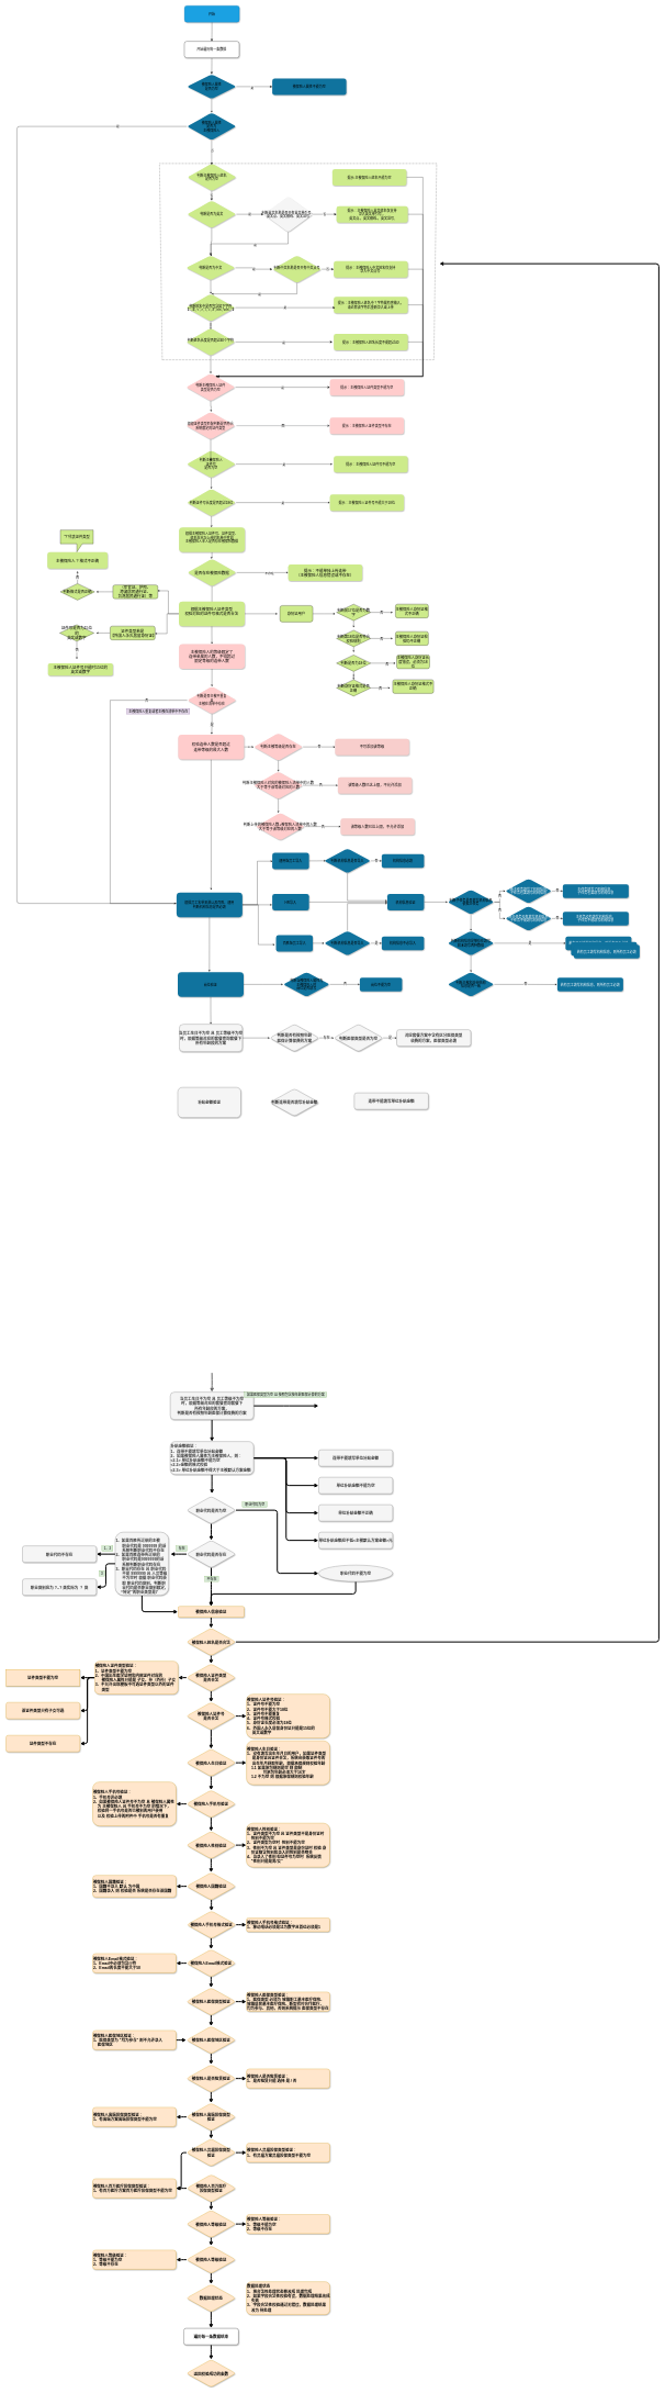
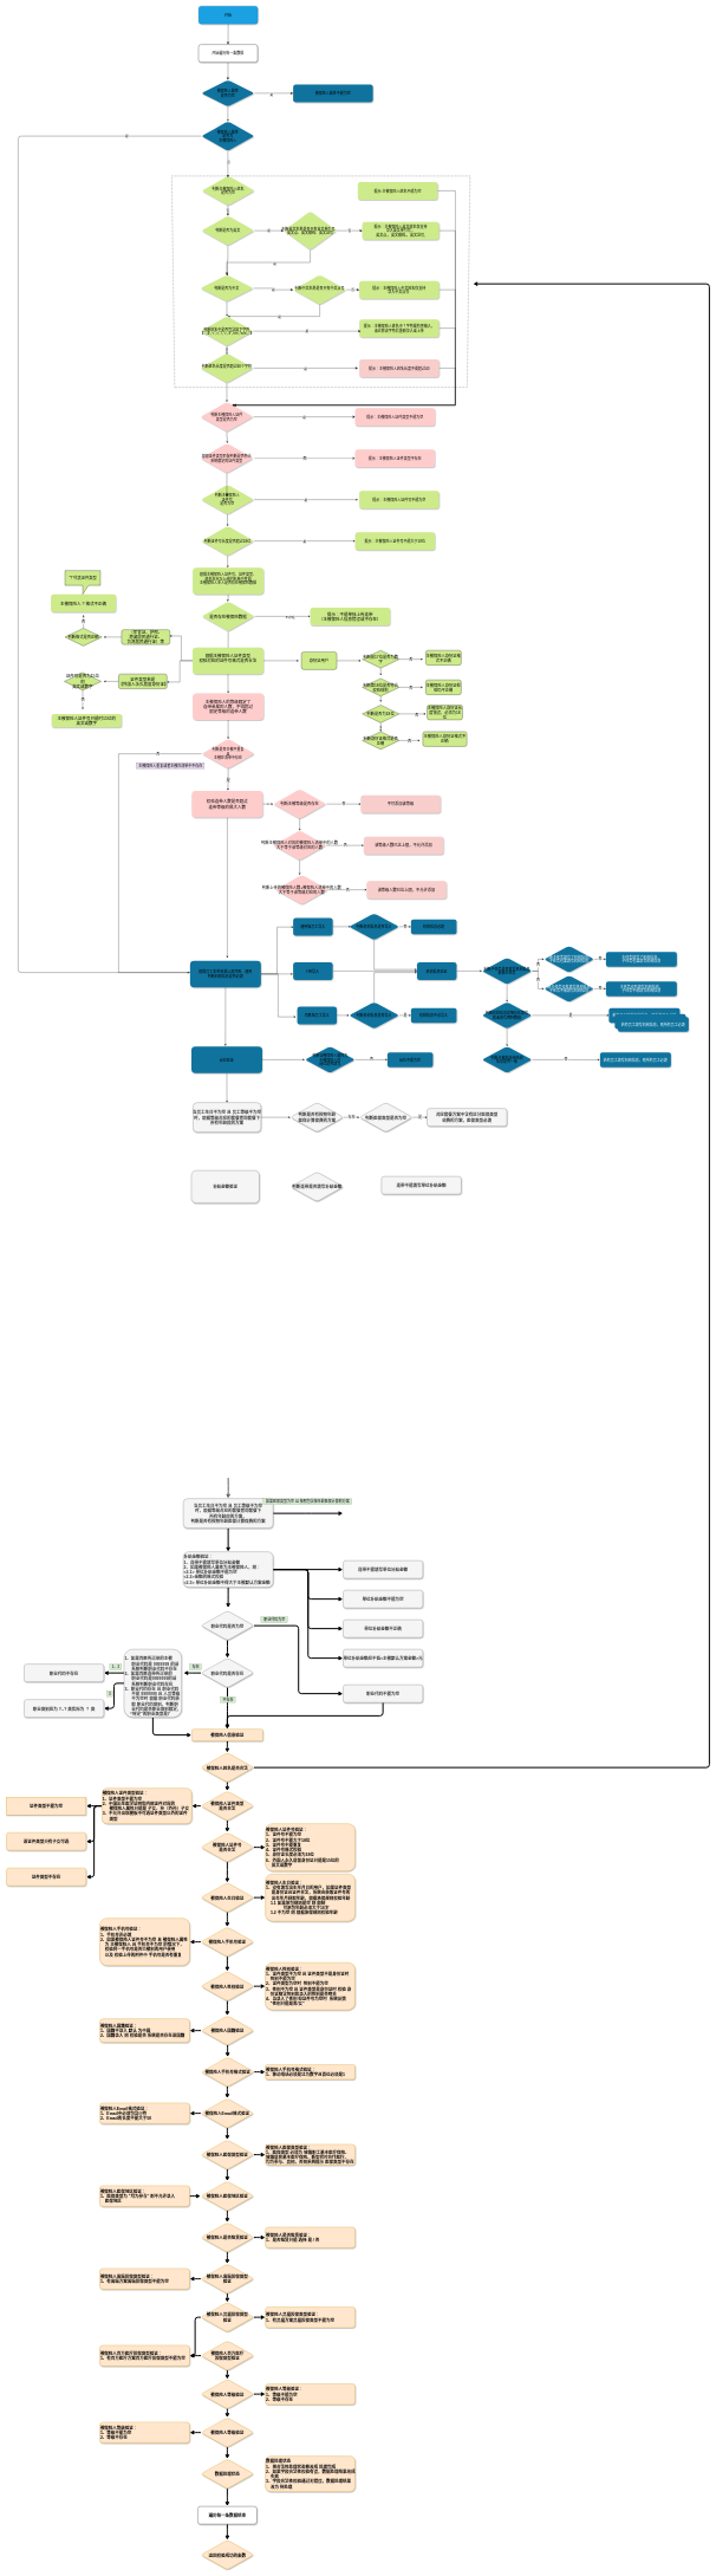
- <mxCell id="189" value="判断英文名称是否只有英文单引号、&#10;英文点、英文横线、英文逗号" style="rhombus;fillColor=#f5f5f5;rounded=1;shadow=1;fontStyle=0;fontSize=12;strokeColor=none;" vertex="1" parent="1"><mxGeometry x="958.75" y="715" width="180" height="130" as="geometry" /></mxCell>
+ <mxCell id="189" value="判断英文名称是否只有英文单引号、&#10;英文点、英文横线、英文逗号" style="rhombus;fillColor=#cdeb8b;rounded=1;shadow=1;fontStyle=0;fontSize=12;strokeColor=none;" vertex="1" parent="1"><mxGeometry x="958.75" y="715" width="180" height="130" as="geometry" /></mxCell>
- <mxCell id="32" value="提示：主被保险人姓名长度不能超过40" style="rounded=1;fillColor=#cdeb8b;shadow=1;fontStyle=0;fontSize=12;strokeColor=none;" parent="1" vertex="1"><mxGeometry x="1215" y="1215" width="270" height="60" as="geometry" /></mxCell>
+ <mxCell id="32" value="提示：主被保险人姓名长度不能超过40" style="rounded=1;fillColor=#f8cecc;shadow=1;fontStyle=0;fontSize=12;strokeColor=none;" parent="1" vertex="1"><mxGeometry x="1215" y="1215" width="270" height="60" as="geometry" /></mxCell>
- <mxCell id="79" value="职业代码不能为空" style="ellipse;shadow=1;fontStyle=1;fontSize=14;strokeColor=#666666;fillColor=#f5f5f5;fontColor=#333333;" parent="1" vertex="1"><mxGeometry x="1160" y="5700" width="270" height="60" as="geometry" /></mxCell>
+ <mxCell id="79" value="职业代码不能为空" style="rounded=1;shadow=1;fontStyle=1;fontSize=14;strokeColor=#666666;fillColor=#f5f5f5;fontColor=#333333;" parent="1" vertex="1"><mxGeometry x="1160" y="5700" width="270" height="60" as="geometry" /></mxCell>
